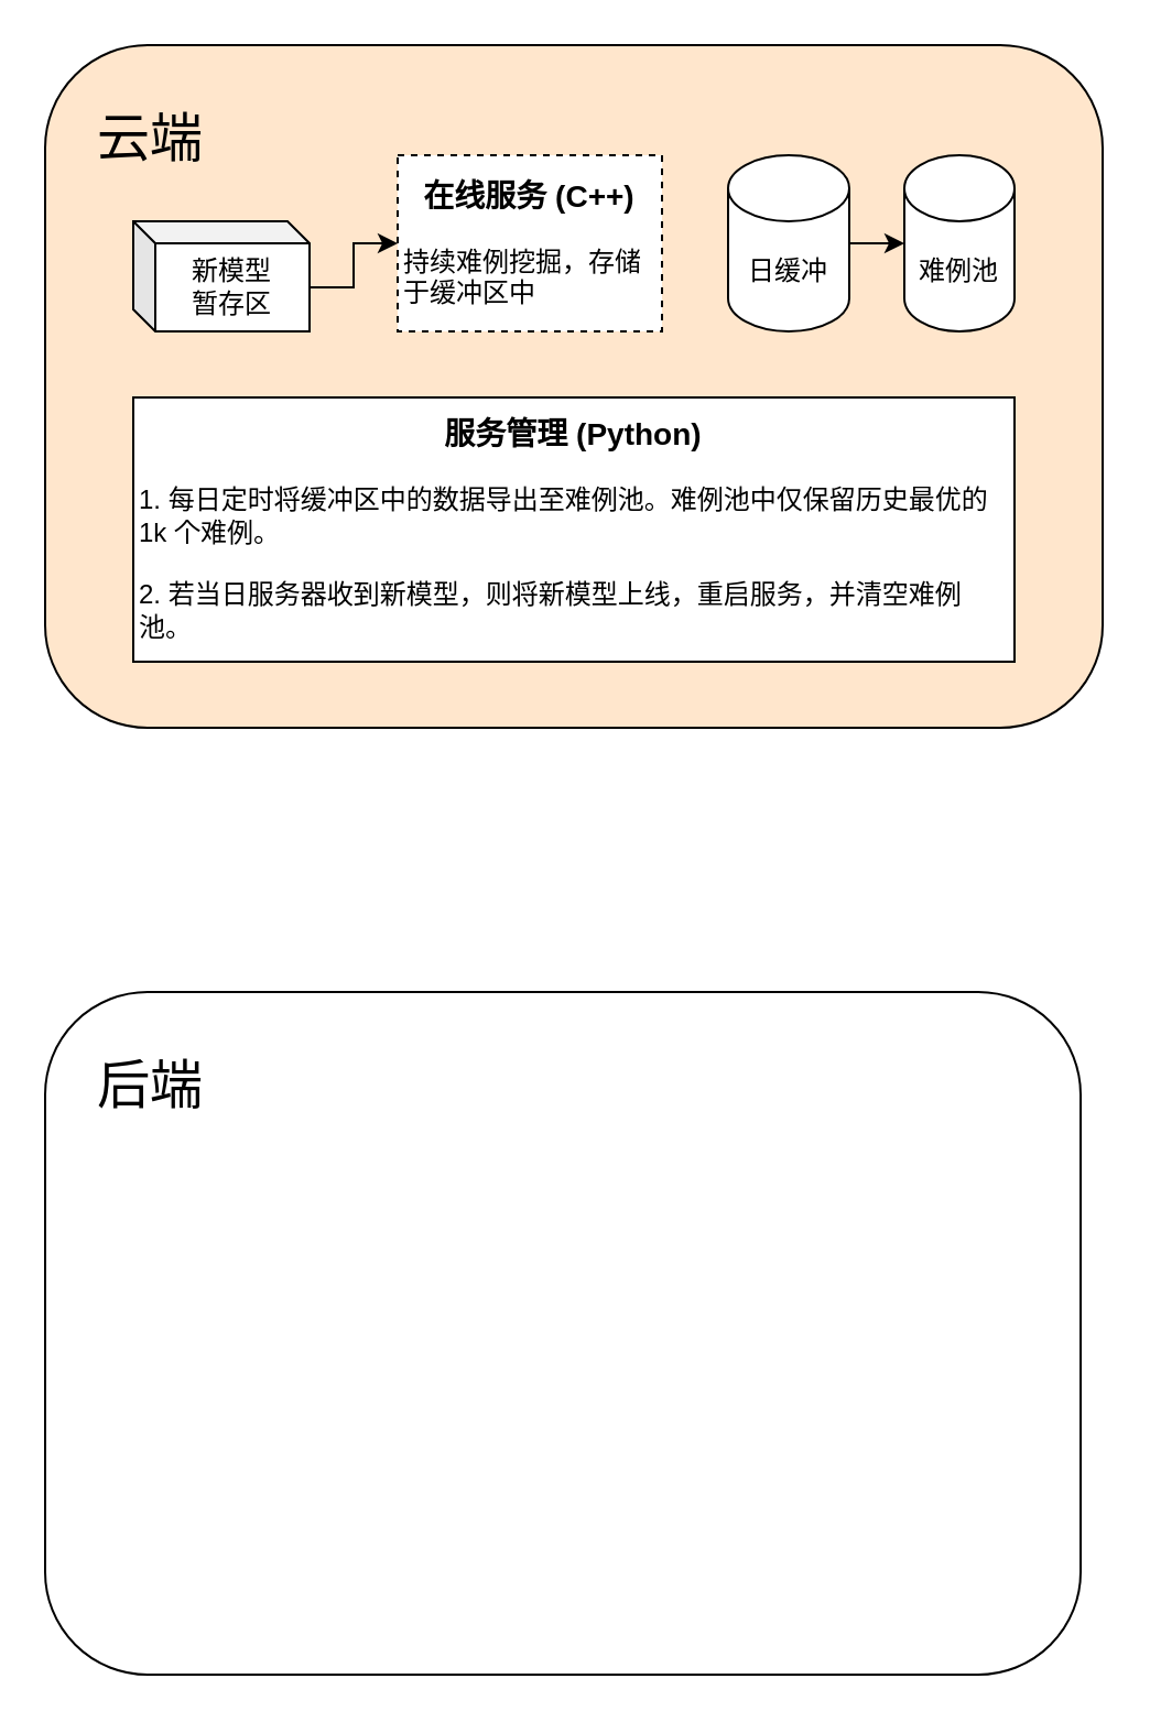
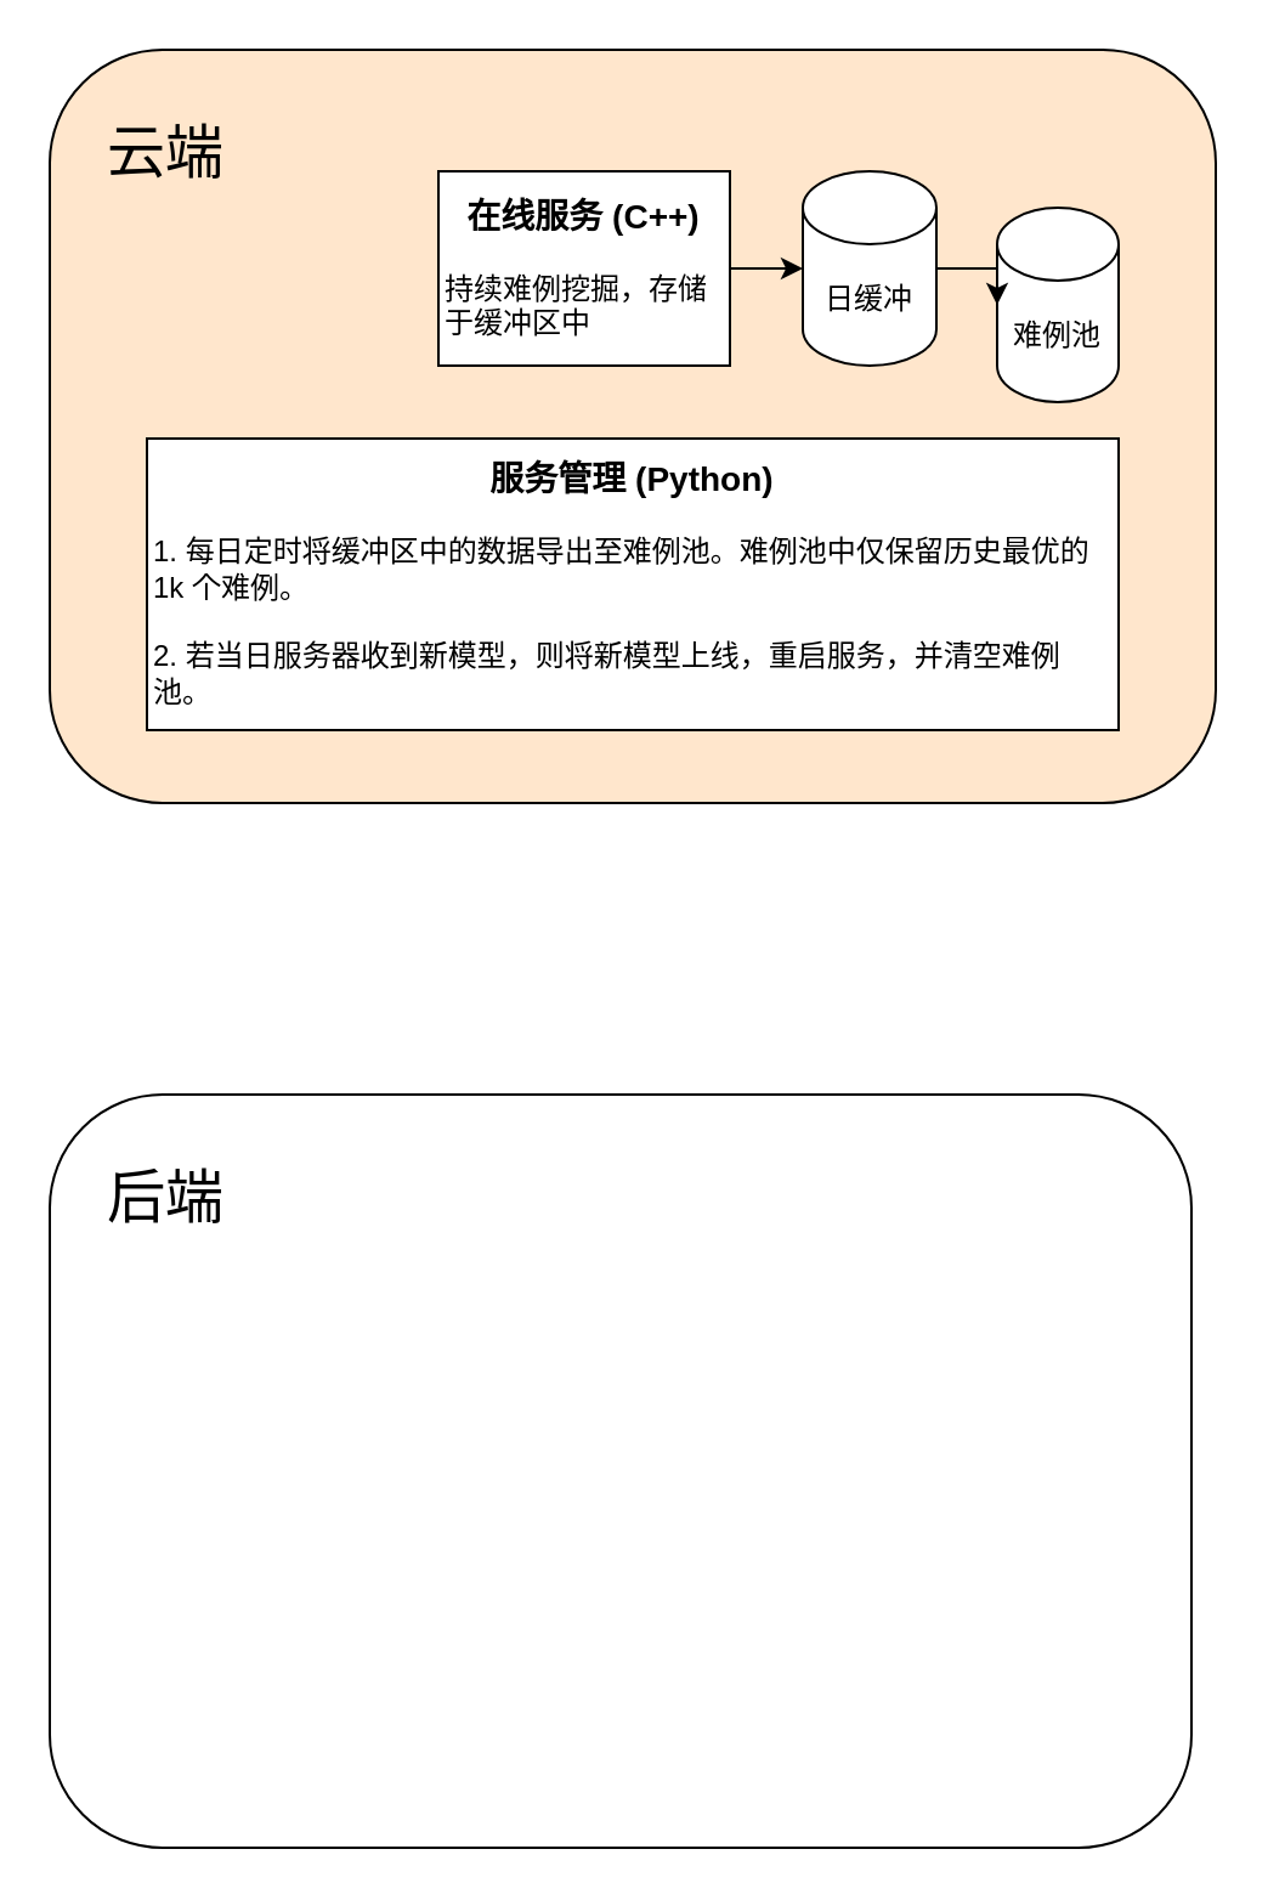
- <mxCell id="4" value="&lt;font&gt;&lt;b&gt;&lt;font style=&quot;font-size: 14px&quot;&gt;在线服务 (C++)&lt;/font&gt;&lt;br&gt;&lt;/b&gt;&lt;span style=&quot;font-size: 12px ; font-family: &amp;#34;helvetica&amp;#34;&quot;&gt;&lt;br&gt;&lt;div style=&quot;text-align: left&quot;&gt;&lt;span style=&quot;font-family: &amp;#34;helvetica&amp;#34;&quot;&gt;持续难例挖掘，&lt;/span&gt;&lt;span&gt;存储于缓冲区中&lt;/span&gt;&lt;/div&gt;&lt;/span&gt;&lt;/font&gt;" style="rounded=0;whiteSpace=wrap;html=1;spacingLeft=0;spacingRight=0;spacing=4;dashed=1;" vertex="1" parent="1"><mxGeometry x="180" y="70" width="120" height="80" as="geometry" /></mxCell>
+ <mxCell id="4" value="&lt;font&gt;&lt;b&gt;&lt;font style=&quot;font-size: 14px&quot;&gt;在线服务 (C++)&lt;/font&gt;&lt;br&gt;&lt;/b&gt;&lt;span style=&quot;font-size: 12px ; font-family: &amp;#34;helvetica&amp;#34;&quot;&gt;&lt;br&gt;&lt;div style=&quot;text-align: left&quot;&gt;&lt;span style=&quot;font-family: &amp;#34;helvetica&amp;#34;&quot;&gt;持续难例挖掘，&lt;/span&gt;&lt;span&gt;存储于缓冲区中&lt;/span&gt;&lt;/div&gt;&lt;/span&gt;&lt;/font&gt;" style="rounded=0;whiteSpace=wrap;html=1;spacingLeft=0;spacingRight=0;spacing=4;" vertex="1" parent="1"><mxGeometry x="180" y="70" width="120" height="80" as="geometry" /></mxCell>
+ <mxCell id="3" style="edgeStyle=orthogonalEdgeStyle;rounded=0;orthogonalLoop=1;jettySize=auto;html=1;exitX=1;exitY=0.5;exitDx=0;exitDy=0;entryX=0;entryY=0.5;entryDx=0;entryDy=0;entryPerimeter=0;fontSize=12;" edge="1" parent="1" source="4" target="8"><mxGeometry relative="1" as="geometry" /></mxCell>
- <mxCell id="6" value="难例池" style="shape=cylinder3;whiteSpace=wrap;html=1;boundedLbl=1;backgroundOutline=1;size=15;fontSize=12;" vertex="1" parent="1"><mxGeometry x="410" y="70" width="50" height="80" as="geometry" /></mxCell>
+ <mxCell id="6" value="难例池" style="shape=cylinder3;whiteSpace=wrap;html=1;boundedLbl=1;backgroundOutline=1;size=15;fontSize=12;" vertex="1" parent="1"><mxGeometry x="410" y="85" width="50" height="80" as="geometry" /></mxCell>
- <mxCell id="9" style="edgeStyle=orthogonalEdgeStyle;rounded=0;orthogonalLoop=1;jettySize=auto;html=1;exitX=0;exitY=0;exitDx=80;exitDy=30;exitPerimeter=0;fontSize=12;" edge="1" parent="1" source="10" target="4"><mxGeometry relative="1" as="geometry" /></mxCell>
- <mxCell id="10" value="新模型&lt;br&gt;暂存区" style="shape=cube;whiteSpace=wrap;html=1;boundedLbl=1;backgroundOutline=1;darkOpacity=0.05;darkOpacity2=0.1;fontSize=12;size=10;" vertex="1" parent="1"><mxGeometry x="60" y="100" width="80" height="50" as="geometry" /></mxCell>
